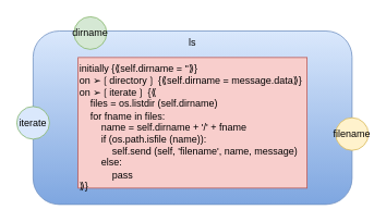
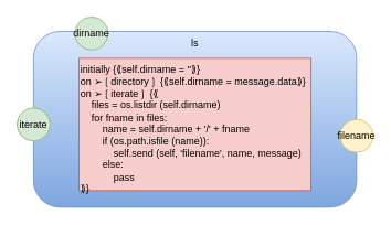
- <mxCell id="4" value="iterate" style="ellipse;whiteSpace=wrap;html=1;aspect=fixed;fillColor=#dae8fc;strokeColor=#82b366;" vertex="1" parent="1"><mxGeometry x="20" y="130" width="40" height="40" as="geometry" /></mxCell>
+ <mxCell id="4" value="iterate" style="ellipse;whiteSpace=wrap;html=1;aspect=fixed;fillColor=#d5e8d4;strokeColor=#82b366;" vertex="1" parent="1"><mxGeometry x="20" y="130" width="40" height="40" as="geometry" /></mxCell>
